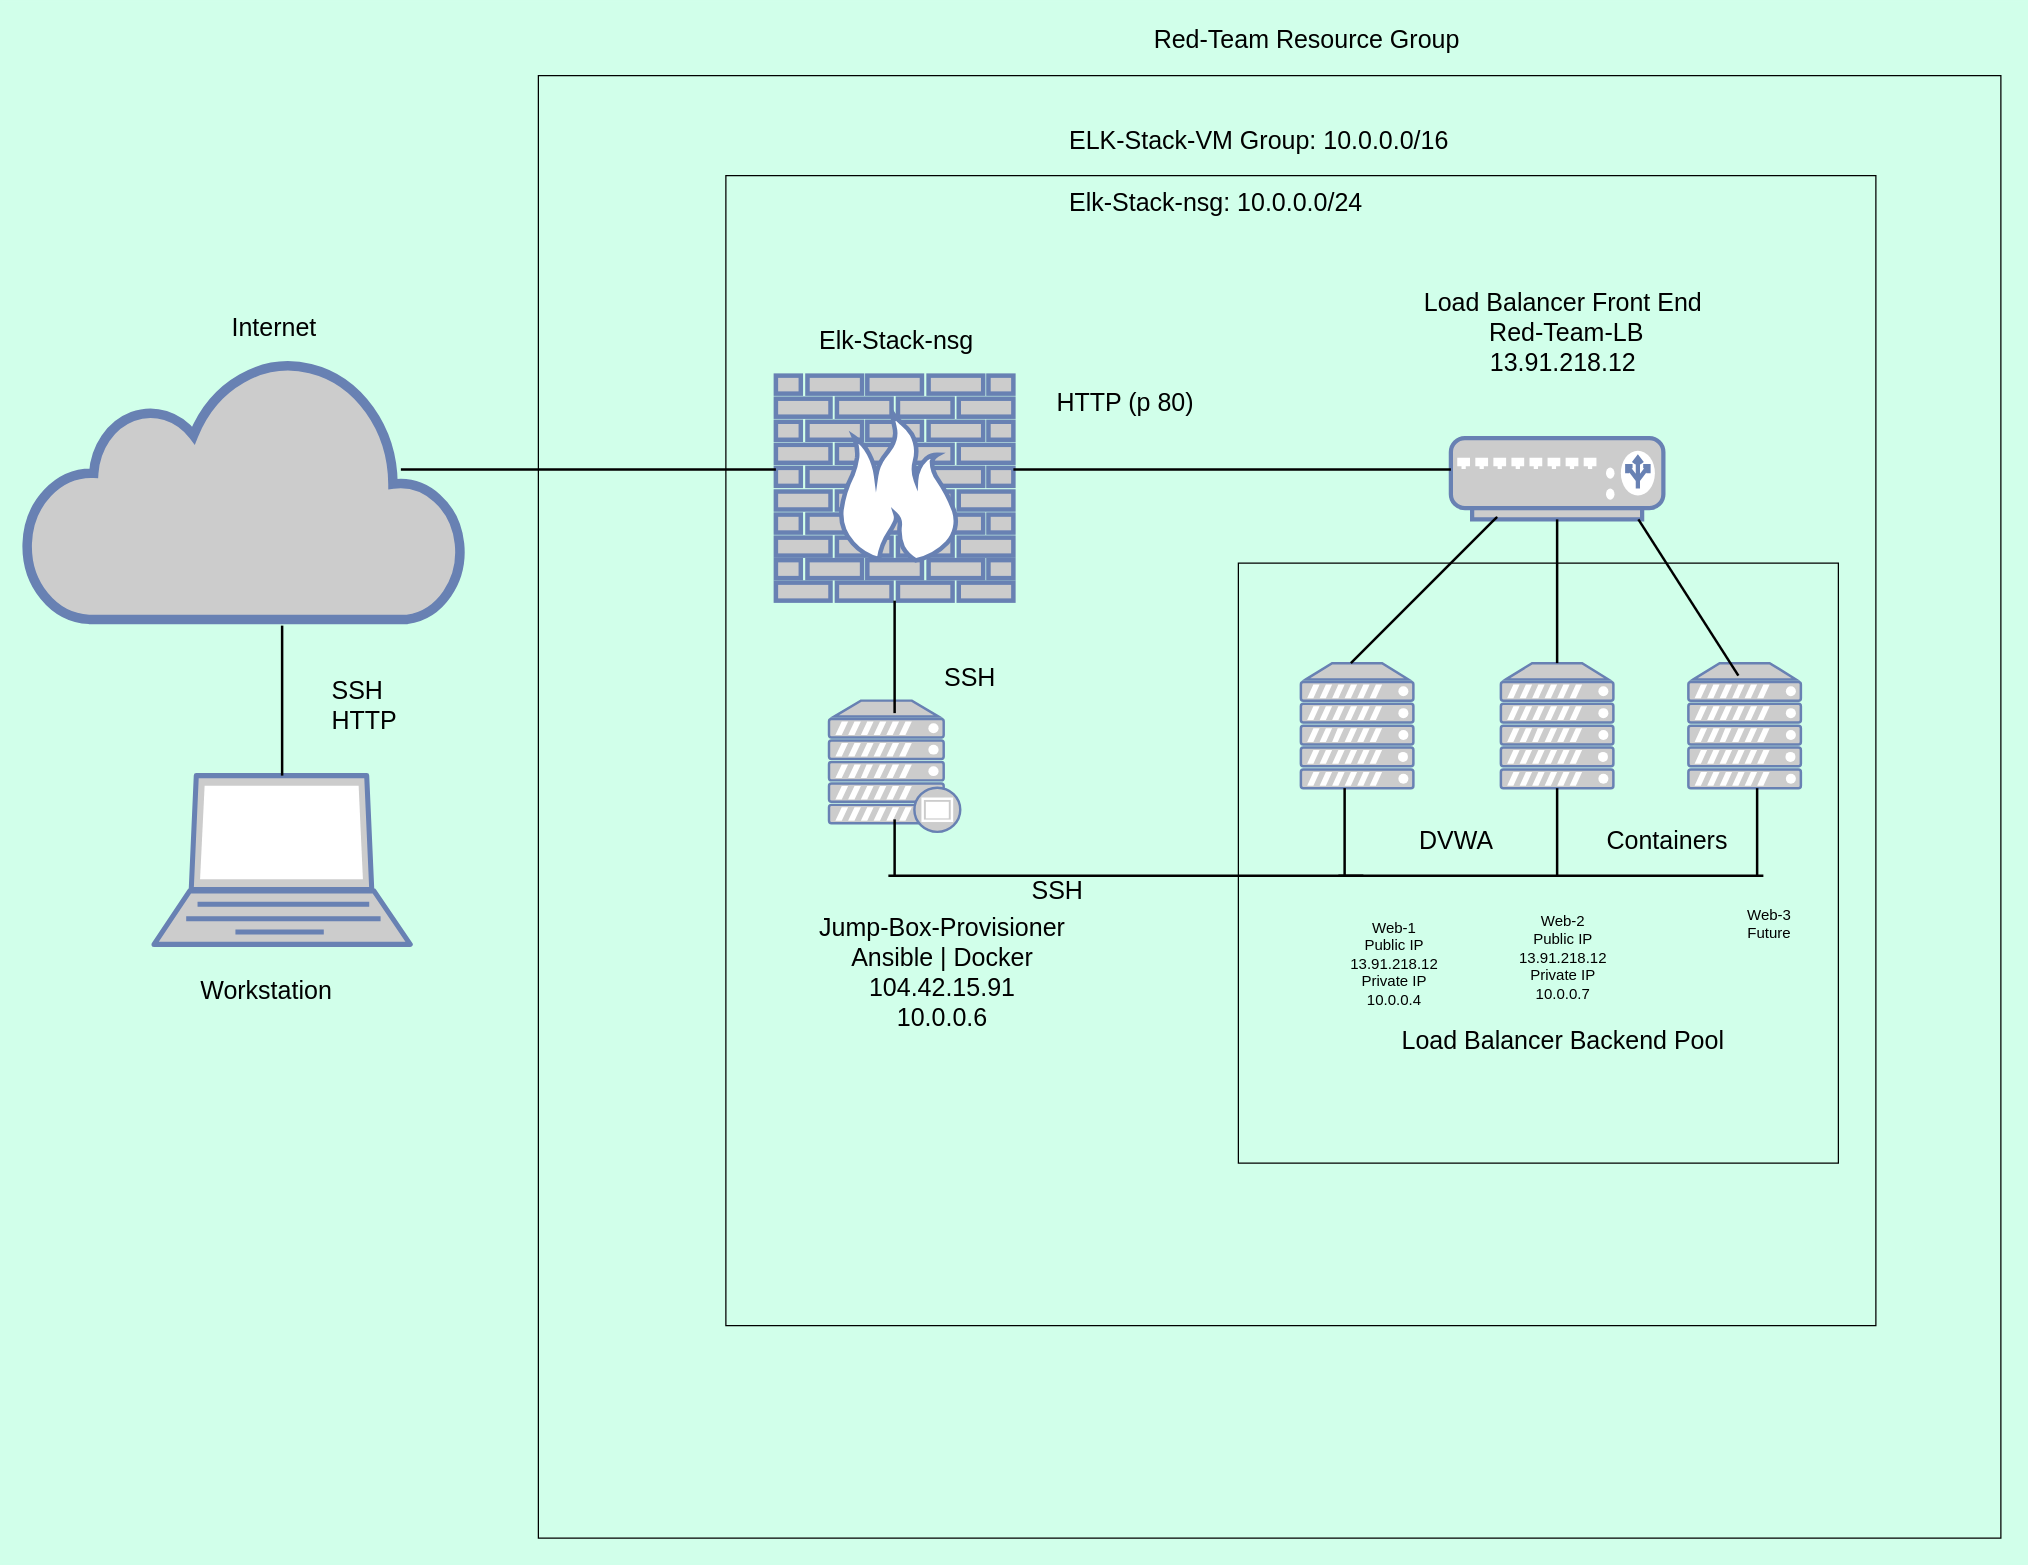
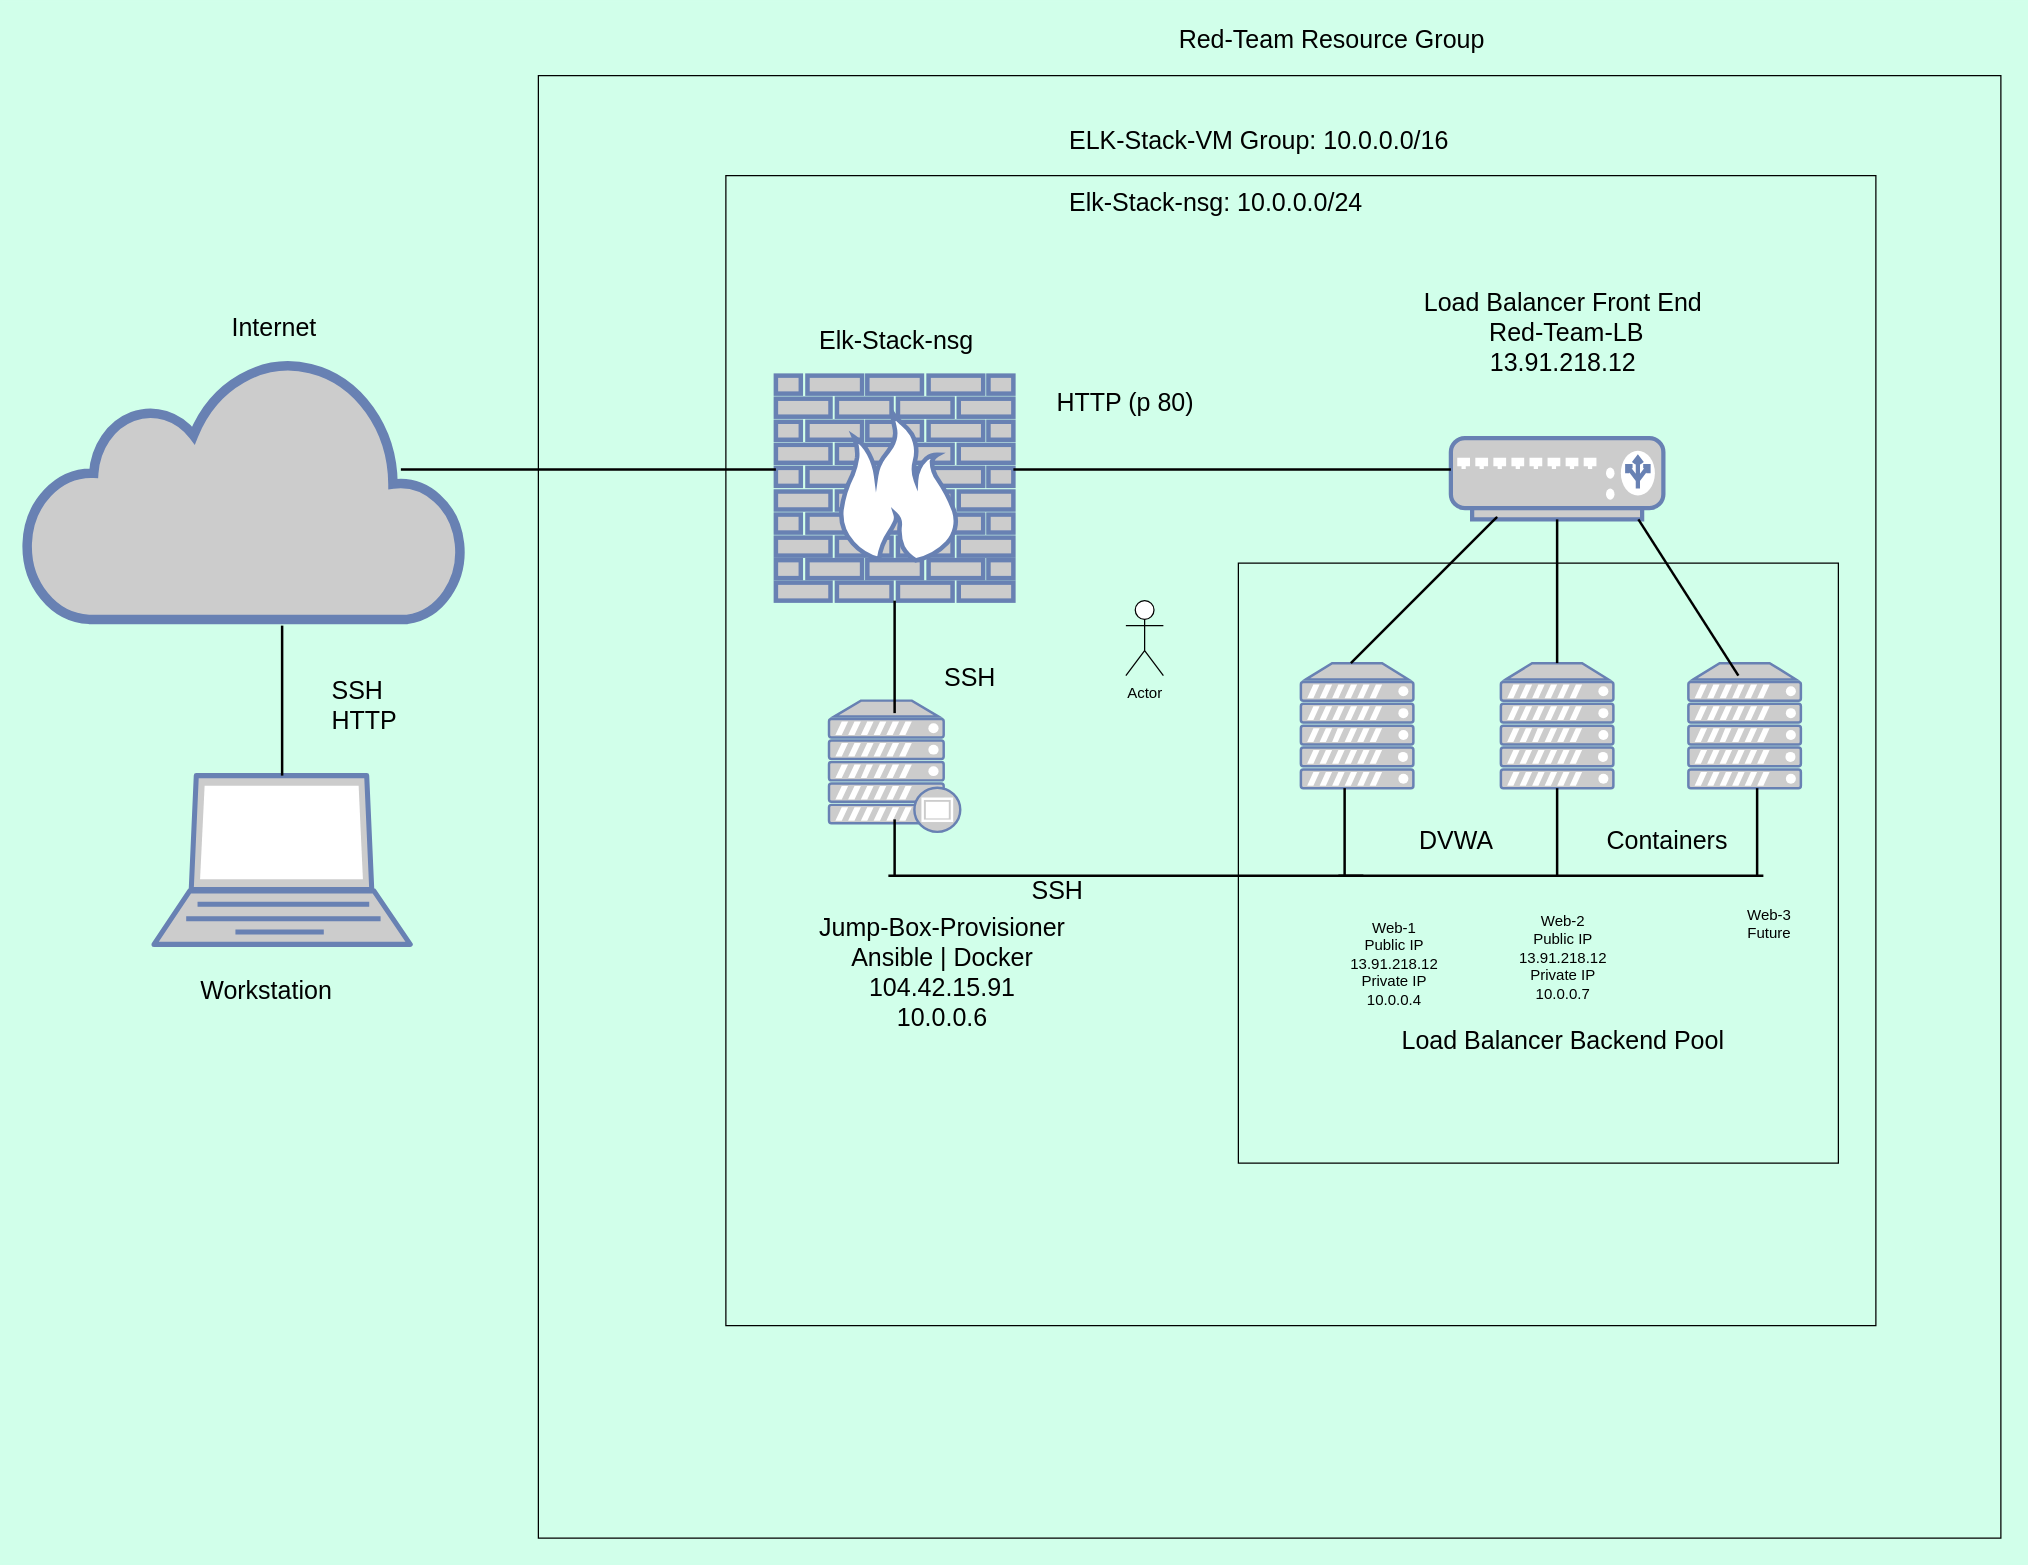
- <mxCell id="3" value="&lt;font style=&quot;font-size: 20px&quot;&gt;Red-Team Resource Group&lt;/font&gt;" style="text;html=1;strokeColor=none;fillColor=none;align=center;verticalAlign=middle;whiteSpace=wrap;rounded=0;" parent="1" vertex="1"><mxGeometry x="890" y="20" width="310" height="20" as="geometry" /></mxCell>
+ <mxCell id="3" value="&lt;font style=&quot;font-size: 20px&quot;&gt;Red-Team Resource Group&lt;/font&gt;" style="text;html=1;strokeColor=none;fillColor=none;align=center;verticalAlign=middle;whiteSpace=wrap;rounded=0;" parent="1" vertex="1"><mxGeometry x="910" y="20" width="310" height="20" as="geometry" /></mxCell>
+ <mxCell id="44" value="Actor" style="shape=umlActor;verticalLabelPosition=bottom;verticalAlign=top;html=1;" vertex="1" parent="1"><mxGeometry x="900" y="480" width="30" height="60" as="geometry" /></mxCell>
